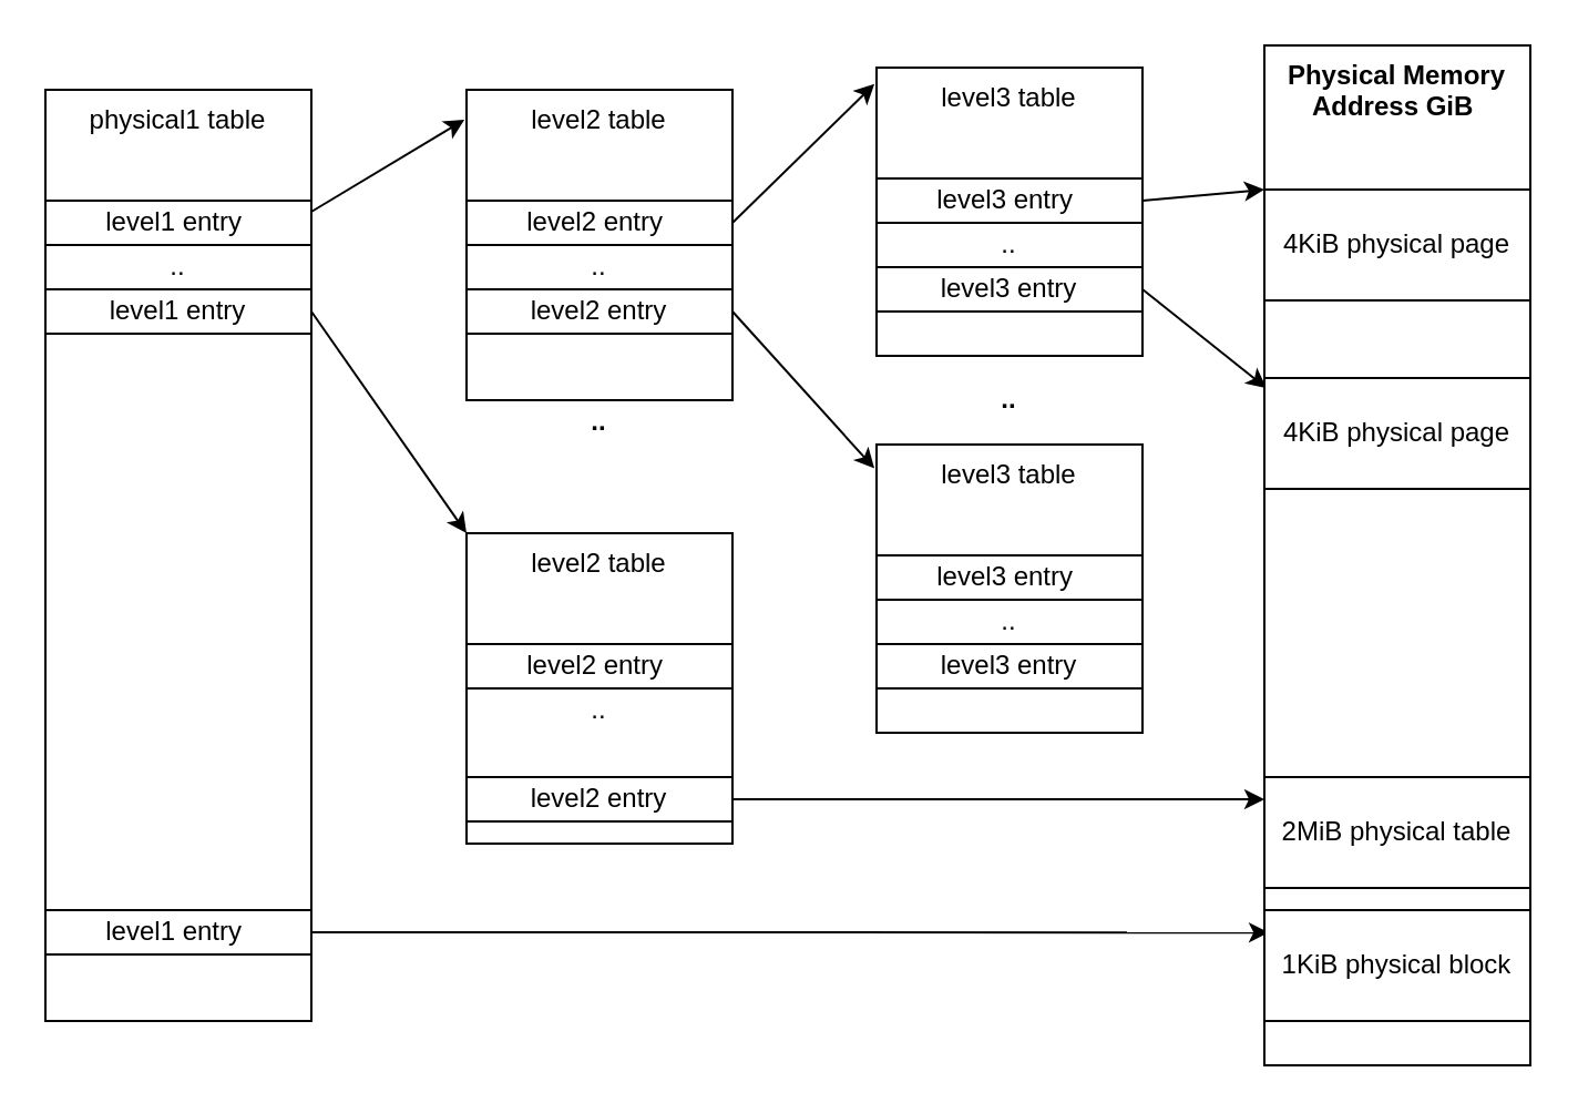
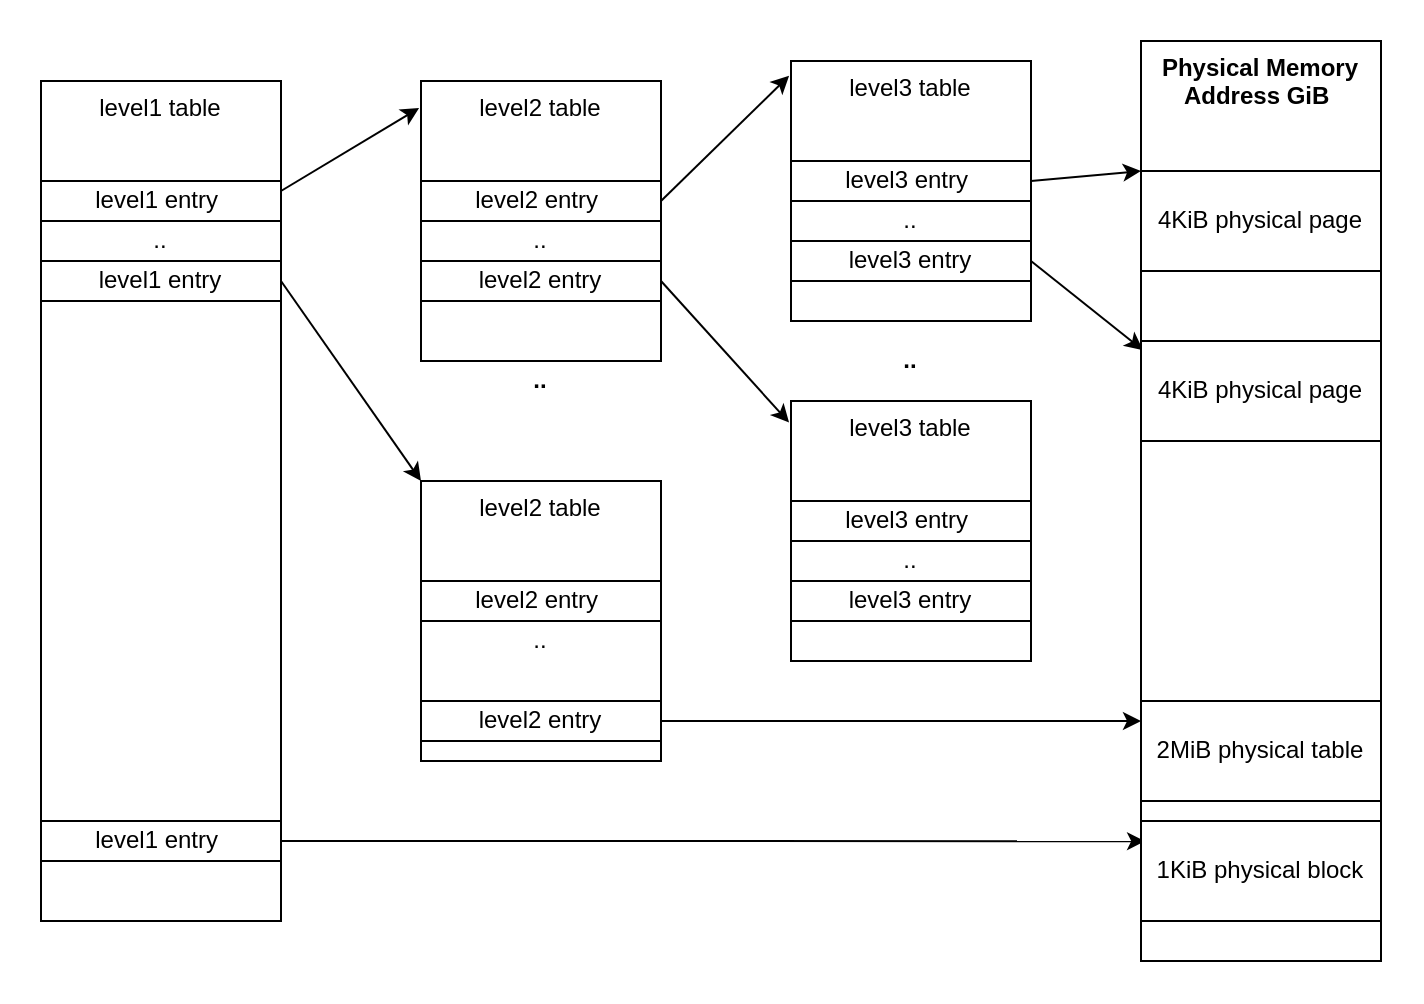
- <mxCell id="3" value="physical1 table" style="rounded=0;whiteSpace=wrap;html=1;verticalAlign=top;" parent="1" vertex="1"><mxGeometry x="20" y="40" width="120" height="420" as="geometry" /></mxCell>
+ <mxCell id="3" value="level1 table" style="rounded=0;whiteSpace=wrap;html=1;verticalAlign=top;" parent="1" vertex="1"><mxGeometry x="20" y="40" width="120" height="420" as="geometry" /></mxCell>
